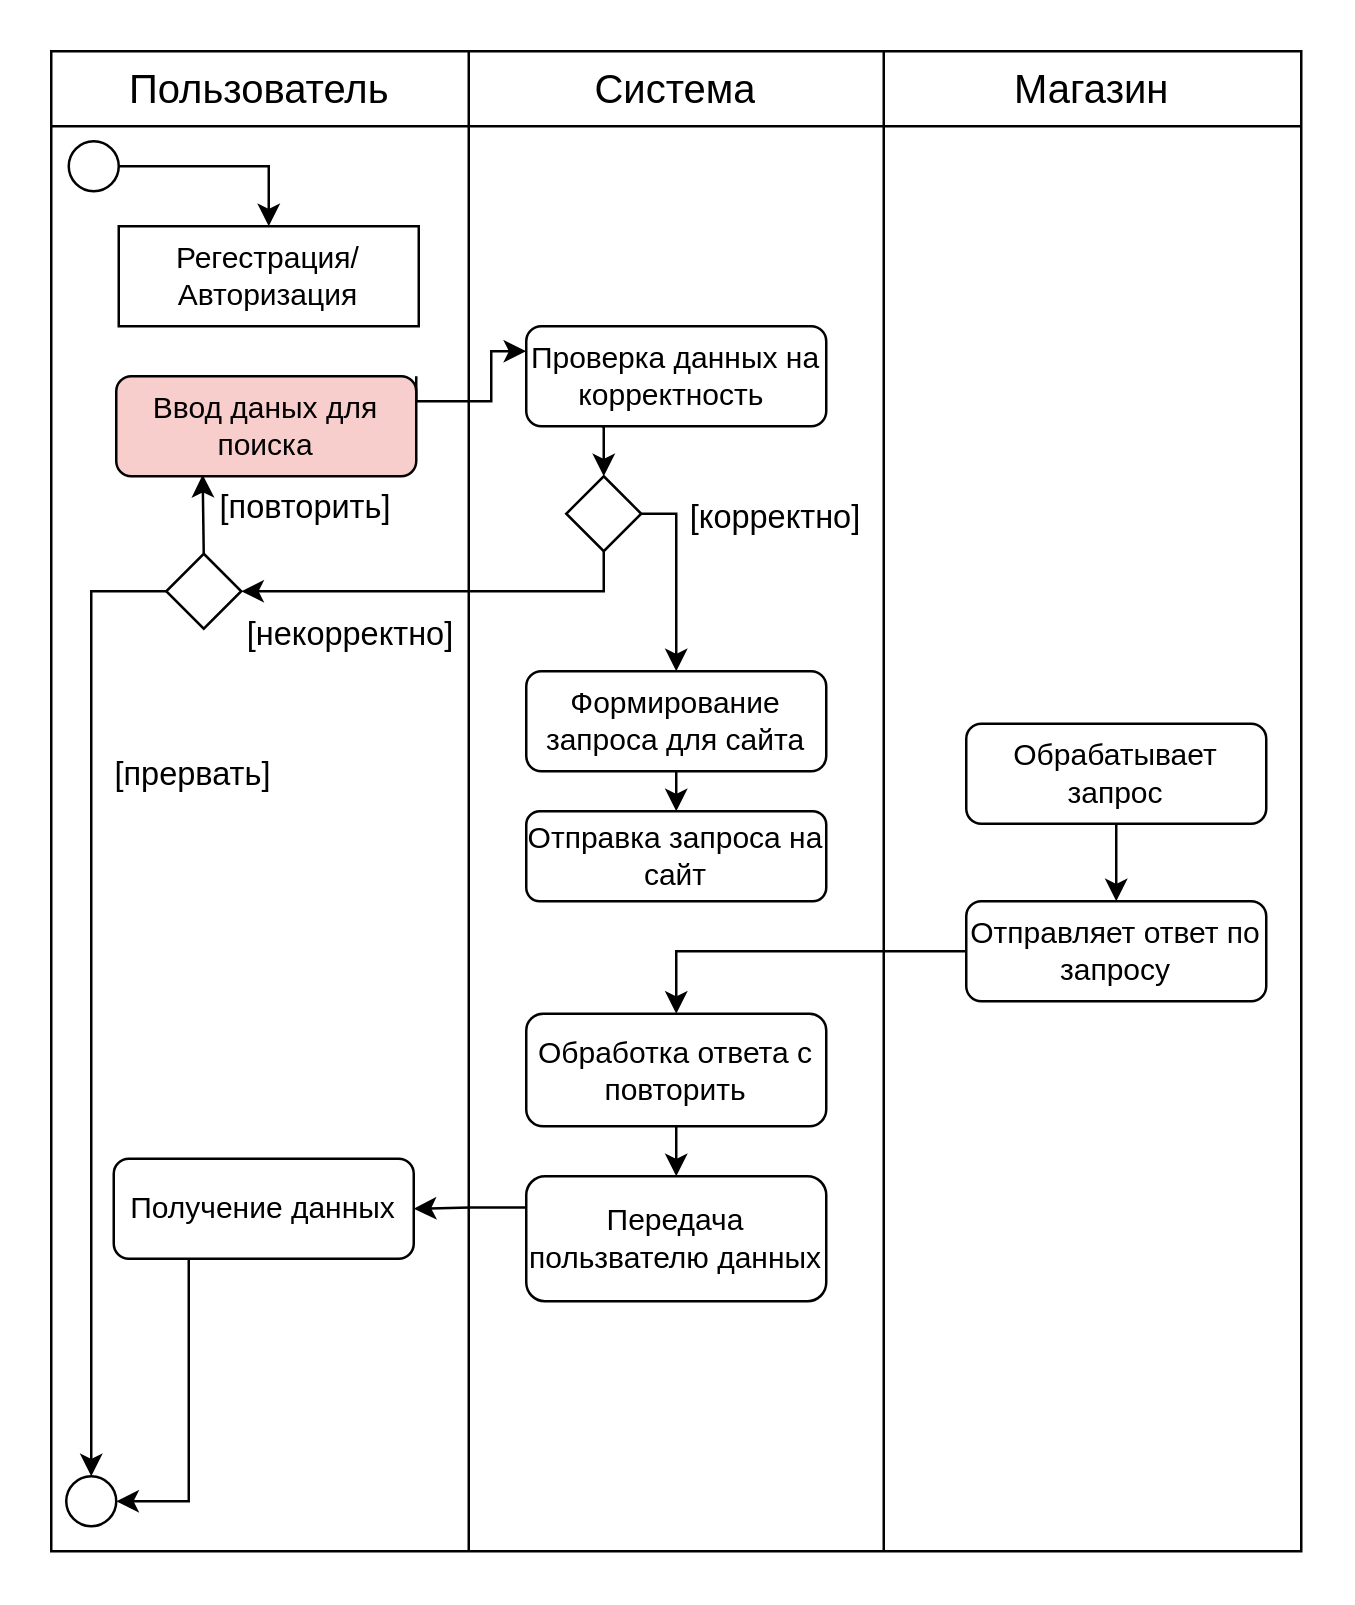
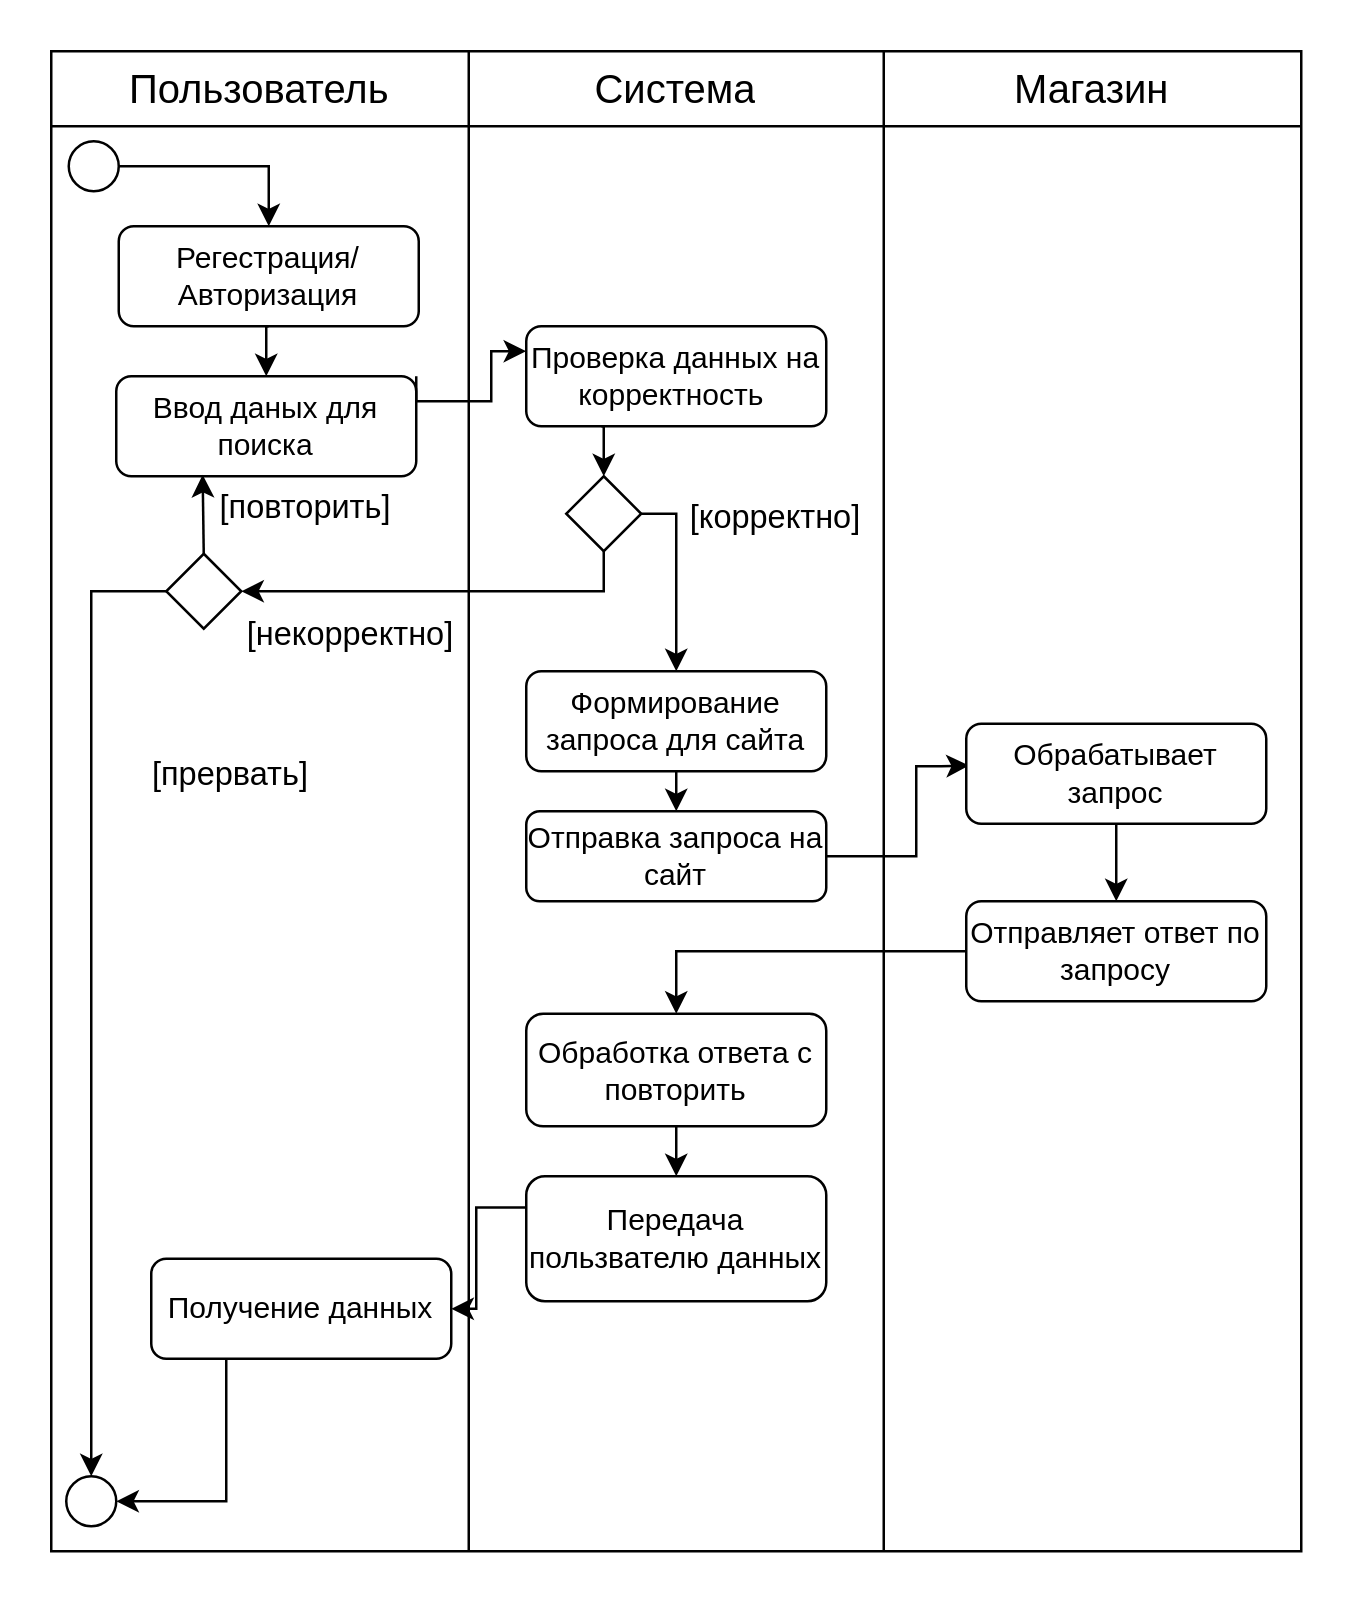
- <mxCell id="15" value="Регестрация/Авторизация" style="whiteSpace=wrap;html=1;rounded=0;" vertex="1" parent="1"><mxGeometry x="47" y="90" width="120" height="40" as="geometry" /></mxCell>
+ <mxCell id="15" value="Регестрация/Авторизация" style="rounded=1;whiteSpace=wrap;html=1;" vertex="1" parent="1"><mxGeometry x="47" y="90" width="120" height="40" as="geometry" /></mxCell>
+ <mxCell id="14" style="edgeStyle=orthogonalEdgeStyle;rounded=0;orthogonalLoop=1;jettySize=auto;html=1;exitX=0.5;exitY=1;exitDx=0;exitDy=0;entryX=0.5;entryY=0;entryDx=0;entryDy=0;" edge="1" parent="1" source="15" target="16"><mxGeometry relative="1" as="geometry" /></mxCell>
- <mxCell id="16" value="Ввод даных для поиска" style="rounded=1;whiteSpace=wrap;html=1;fillColor=#f8cecc;" vertex="1" parent="1"><mxGeometry x="46" y="150" width="120" height="40" as="geometry" /></mxCell>
+ <mxCell id="16" value="Ввод даных для поиска" style="rounded=1;whiteSpace=wrap;html=1;" vertex="1" parent="1"><mxGeometry x="46" y="150" width="120" height="40" as="geometry" /></mxCell>
- <mxCell id="30" value="&lt;font style=&quot;font-size: 13px;&quot;&gt;[прервать]&lt;/font&gt;" style="text;html=1;align=center;verticalAlign=middle;whiteSpace=wrap;rounded=0;" vertex="1" parent="1"><mxGeometry x="37" y="294" width="80" height="30" as="geometry" /></mxCell>
+ <mxCell id="30" value="&lt;font style=&quot;font-size: 13px;&quot;&gt;[прервать]&lt;/font&gt;" style="text;html=1;align=center;verticalAlign=middle;whiteSpace=wrap;rounded=0;" vertex="1" parent="1"><mxGeometry x="52" y="294" width="80" height="30" as="geometry" /></mxCell>
+ <mxCell id="32" style="edgeStyle=orthogonalEdgeStyle;rounded=0;orthogonalLoop=1;jettySize=auto;html=1;exitX=1;exitY=0.5;exitDx=0;exitDy=0;entryX=0.009;entryY=0.417;entryDx=0;entryDy=0;entryPerimeter=0;" edge="1" parent="1" source="33" target="37"><mxGeometry relative="1" as="geometry"><Array as="points"><mxPoint x="366" y="342" /><mxPoint x="366" y="306" /><mxPoint x="376" y="306" /></Array></mxGeometry></mxCell>
- <mxCell id="35" value="Получение данных" style="rounded=1;whiteSpace=wrap;html=1;" vertex="1" parent="1"><mxGeometry x="45" y="463" width="120" height="40" as="geometry" /></mxCell>
+ <mxCell id="35" value="Получение данных" style="rounded=1;whiteSpace=wrap;html=1;" vertex="1" parent="1"><mxGeometry x="60" y="503" width="120" height="40" as="geometry" /></mxCell>
